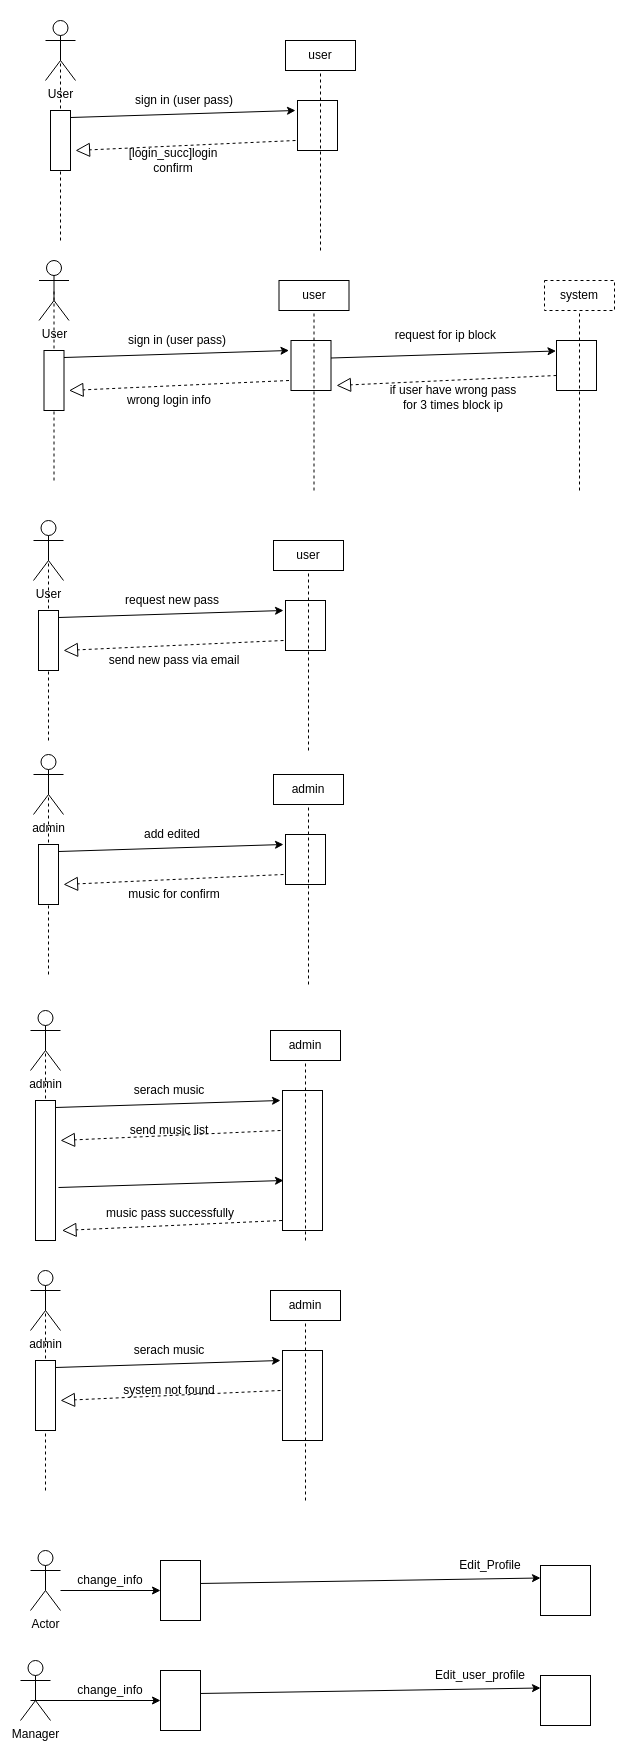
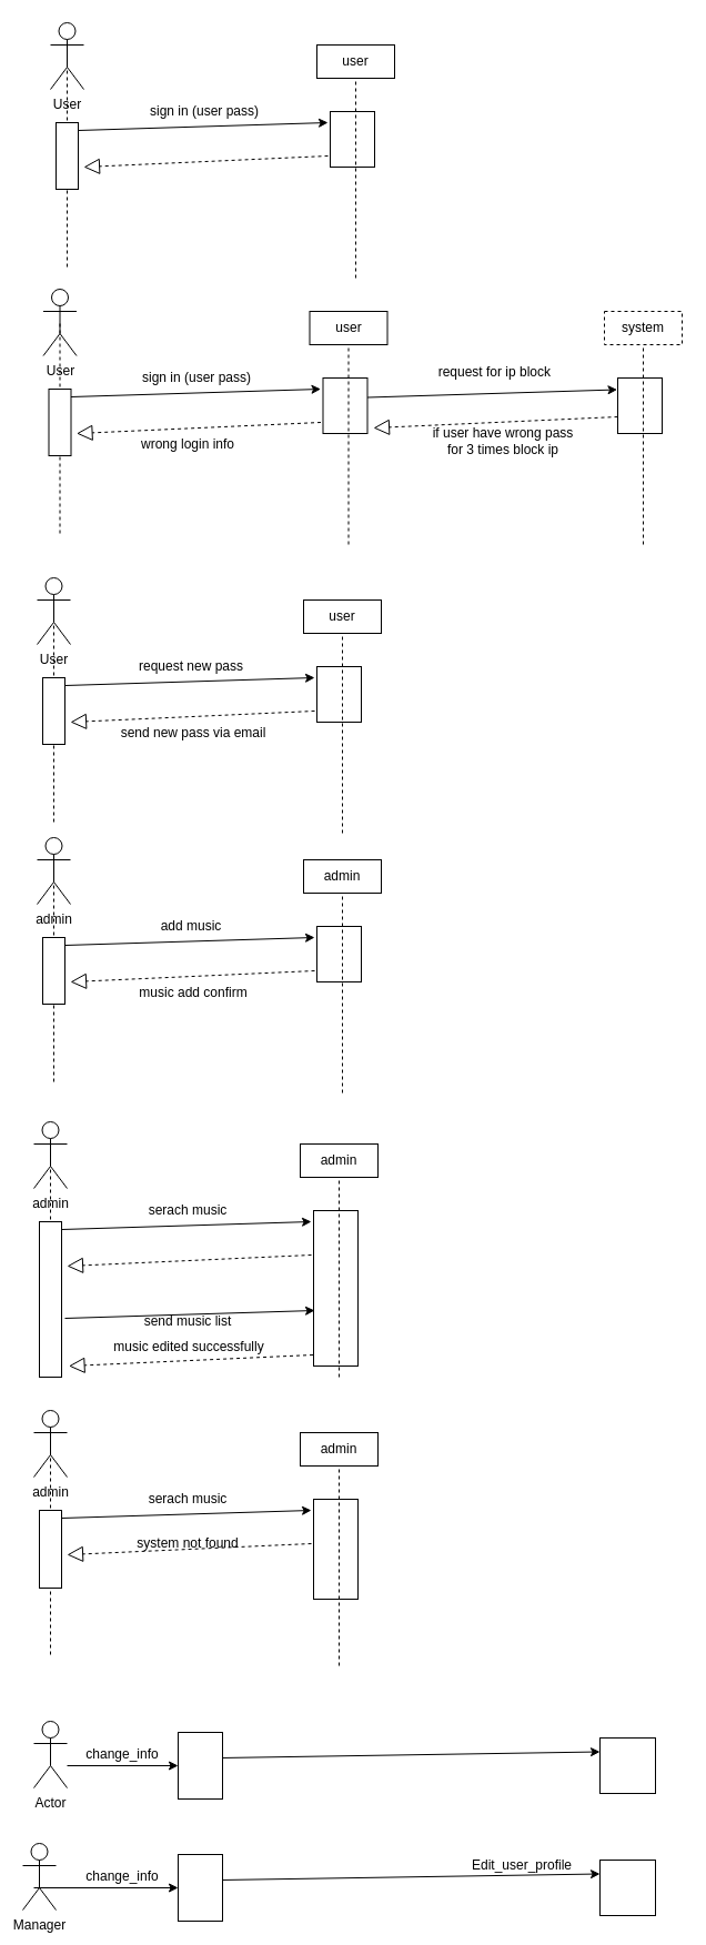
- <mxCell id="25" value="[login_succ]login confirm&lt;br&gt;" style="text;html=1;strokeColor=none;fillColor=none;align=center;verticalAlign=middle;whiteSpace=wrap;rounded=0;" parent="1" vertex="1"><mxGeometry x="113" y="150" width="120" height="20" as="geometry" /></mxCell>
- <mxCell id="55" value="add edited" style="text;html=1;strokeColor=none;fillColor=none;align=center;verticalAlign=middle;whiteSpace=wrap;rounded=0;" parent="1" vertex="1"><mxGeometry x="111.5" y="824" width="120" height="20" as="geometry" /></mxCell>
+ <mxCell id="55" value="add music" style="text;html=1;strokeColor=none;fillColor=none;align=center;verticalAlign=middle;whiteSpace=wrap;rounded=0;" parent="1" vertex="1"><mxGeometry x="111.5" y="824" width="120" height="20" as="geometry" /></mxCell>
- <mxCell id="62" value="music for confirm&lt;br&gt;" style="text;html=1;strokeColor=none;fillColor=none;align=center;verticalAlign=middle;whiteSpace=wrap;rounded=0;" parent="1" vertex="1"><mxGeometry x="103" y="884" width="142" height="20" as="geometry" /></mxCell>
+ <mxCell id="62" value="music add confirm&lt;br&gt;" style="text;html=1;strokeColor=none;fillColor=none;align=center;verticalAlign=middle;whiteSpace=wrap;rounded=0;" parent="1" vertex="1"><mxGeometry x="103" y="884" width="142" height="20" as="geometry" /></mxCell>
- <mxCell id="72" value="send music list&lt;br&gt;" style="text;html=1;strokeColor=none;fillColor=none;align=center;verticalAlign=middle;whiteSpace=wrap;rounded=0;" parent="1" vertex="1"><mxGeometry x="97.5" y="1120" width="142" height="20" as="geometry" /></mxCell>
+ <mxCell id="72" value="send music list&lt;br&gt;" style="text;html=1;strokeColor=none;fillColor=none;align=center;verticalAlign=middle;whiteSpace=wrap;rounded=0;" parent="1" vertex="1"><mxGeometry x="97.5" y="1180" width="142" height="20" as="geometry" /></mxCell>
- <mxCell id="75" value="music pass successfully&lt;br&gt;&lt;br&gt;" style="text;html=1;strokeColor=none;fillColor=none;align=center;verticalAlign=middle;whiteSpace=wrap;rounded=0;" parent="1" vertex="1"><mxGeometry x="99" y="1210" width="142" height="20" as="geometry" /></mxCell>
+ <mxCell id="75" value="music edited successfully&lt;br&gt;&lt;br&gt;" style="text;html=1;strokeColor=none;fillColor=none;align=center;verticalAlign=middle;whiteSpace=wrap;rounded=0;" parent="1" vertex="1"><mxGeometry x="99" y="1210" width="142" height="20" as="geometry" /></mxCell>
- <mxCell id="13" value="Edit_Profile" style="text;html=1;strokeColor=none;fillColor=none;align=center;verticalAlign=middle;whiteSpace=wrap;rounded=0;" parent="1" vertex="1"><mxGeometry x="460" y="1555" width="60" height="20" as="geometry" /></mxCell>
- <mxCell id="20" value="Edit_user_profile" style="text;html=1;strokeColor=none;fillColor=none;align=center;verticalAlign=middle;whiteSpace=wrap;rounded=0;" parent="1" vertex="1"><mxGeometry x="440" y="1665" width="80" height="20" as="geometry" /></mxCell>
+ <mxCell id="20" value="Edit_user_profile" style="text;html=1;strokeColor=none;fillColor=none;align=center;verticalAlign=middle;whiteSpace=wrap;rounded=0;" parent="1" vertex="1"><mxGeometry x="430" y="1670" width="80" height="20" as="geometry" /></mxCell>
